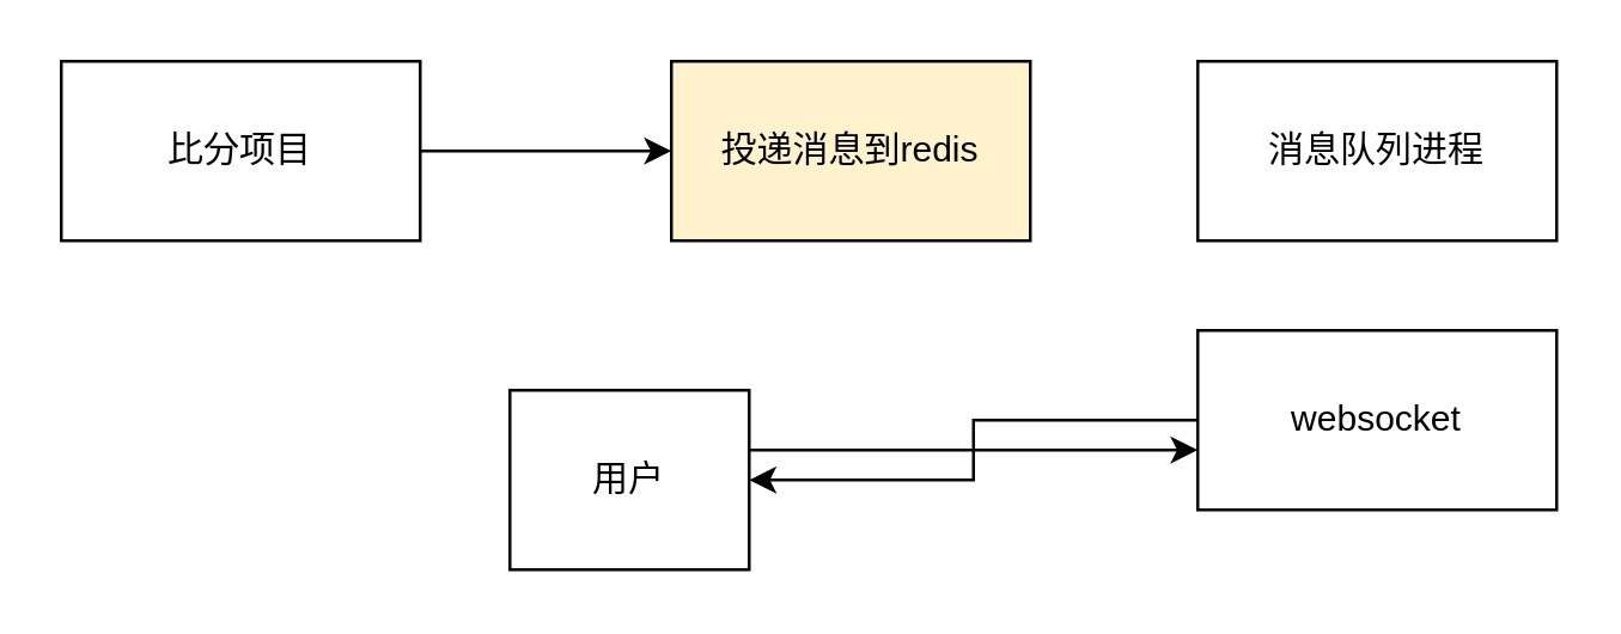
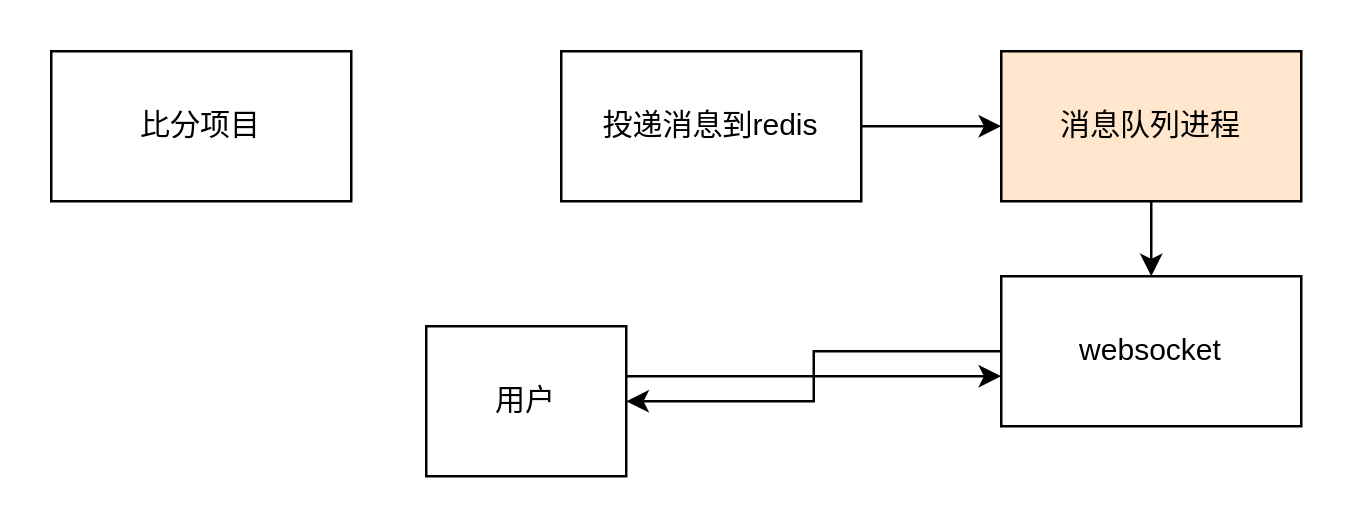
- <mxCell id="2" value="" style="edgeStyle=orthogonalEdgeStyle;rounded=0;orthogonalLoop=1;jettySize=auto;html=1;" edge="1" parent="1" source="3" target="5"><mxGeometry relative="1" as="geometry" /></mxCell>
- <mxCell id="5" value="投递消息到redis" style="rounded=0;whiteSpace=wrap;html=1;fillColor=#fff2cc;" vertex="1" parent="1"><mxGeometry x="224" y="20" width="120" height="60" as="geometry" /></mxCell>
+ <mxCell id="5" value="投递消息到redis" style="rounded=0;whiteSpace=wrap;html=1;" vertex="1" parent="1"><mxGeometry x="224" y="20" width="120" height="60" as="geometry" /></mxCell>
+ <mxCell id="4" value="" style="edgeStyle=orthogonalEdgeStyle;rounded=0;orthogonalLoop=1;jettySize=auto;html=1;" edge="1" parent="1" source="5" target="7"><mxGeometry relative="1" as="geometry" /></mxCell>
- <mxCell id="7" value="消息队列进程" style="rounded=0;whiteSpace=wrap;html=1;" vertex="1" parent="1"><mxGeometry x="400" y="20" width="120" height="60" as="geometry" /></mxCell>
+ <mxCell id="7" value="消息队列进程" style="rounded=0;whiteSpace=wrap;html=1;fillColor=#ffe6cc;" vertex="1" parent="1"><mxGeometry x="400" y="20" width="120" height="60" as="geometry" /></mxCell>
+ <mxCell id="6" value="" style="edgeStyle=orthogonalEdgeStyle;rounded=0;orthogonalLoop=1;jettySize=auto;html=1;" edge="1" parent="1" source="7" target="9"><mxGeometry relative="1" as="geometry" /></mxCell>
